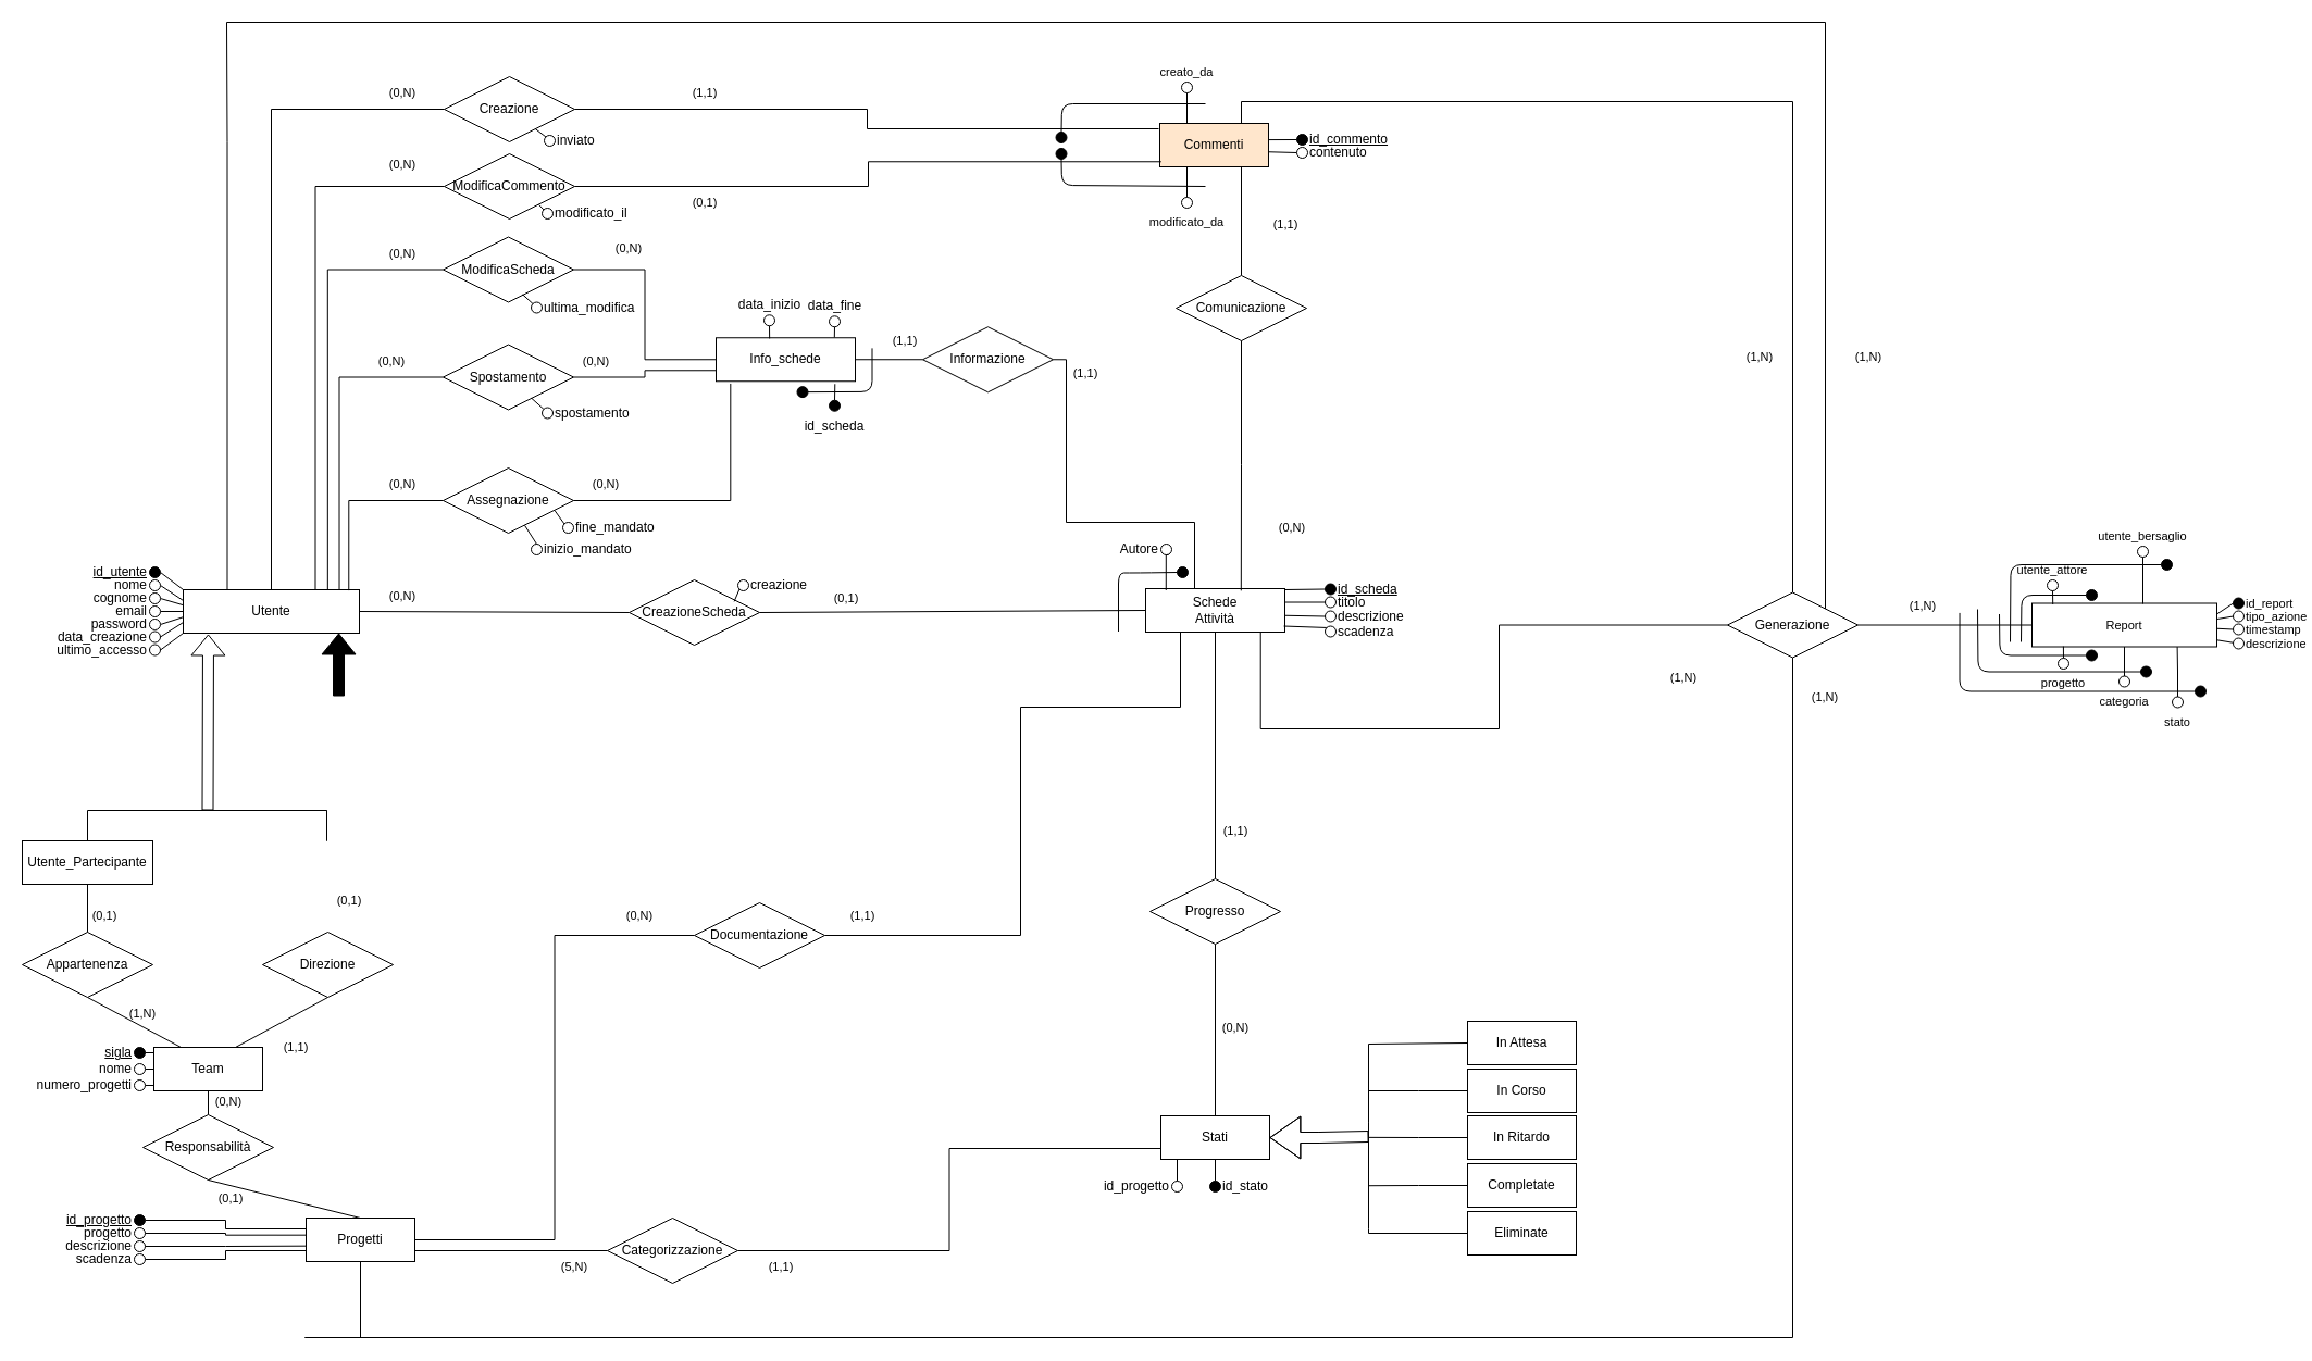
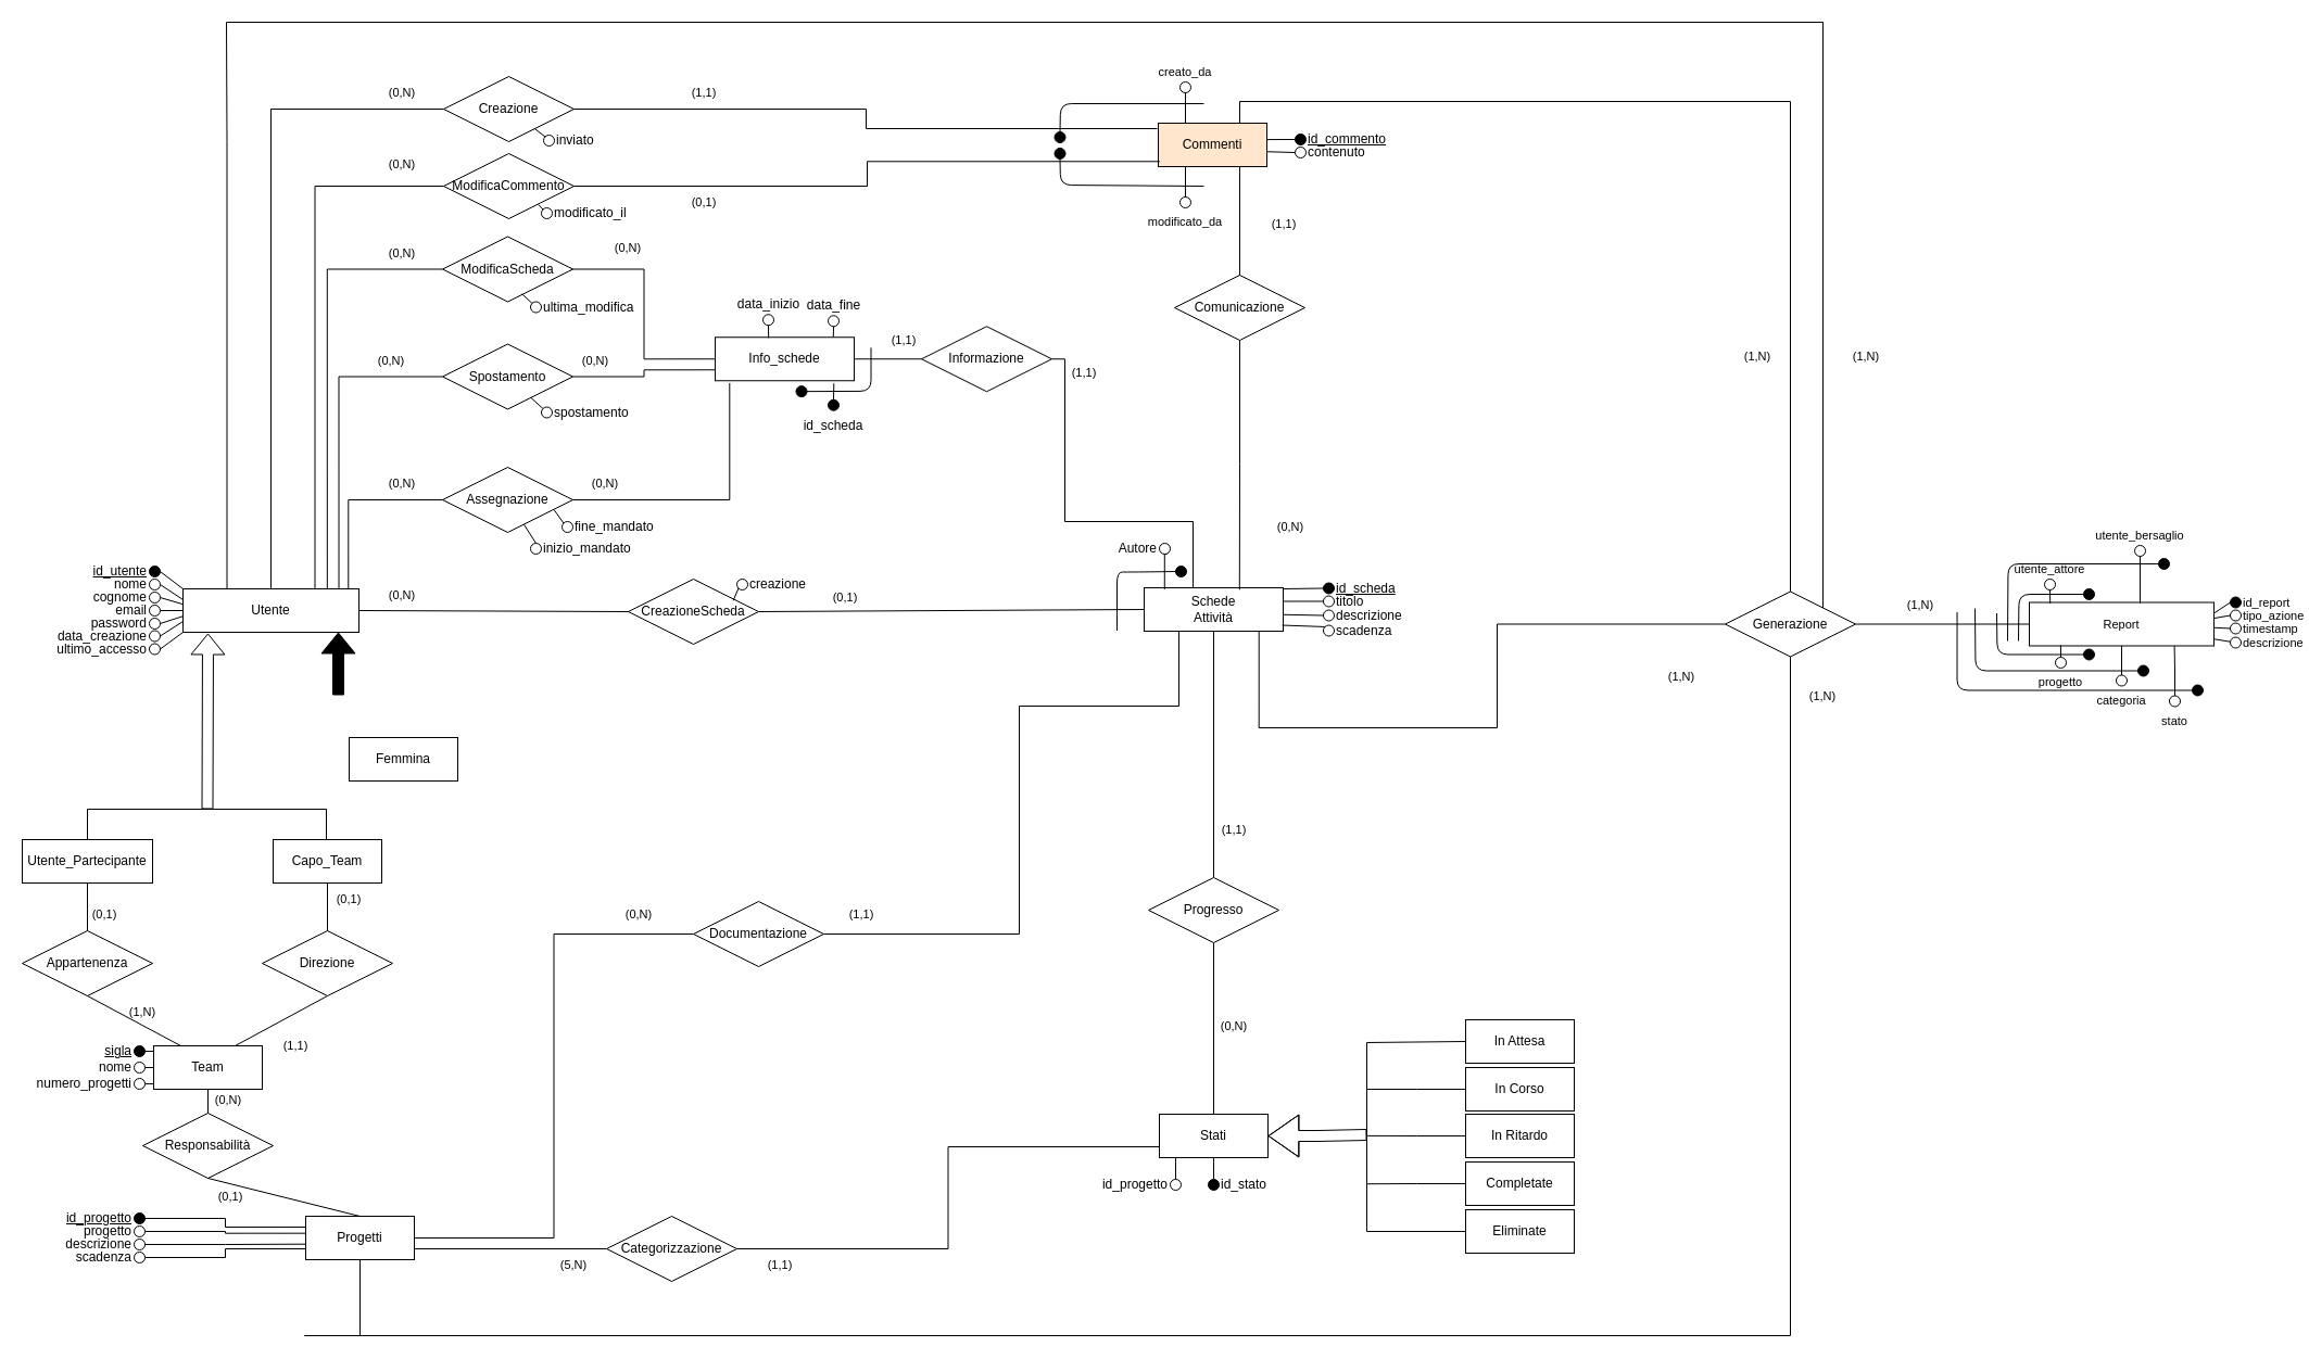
+ <mxCell id="166" value="Femmina" style="whiteSpace=wrap;html=1;align=center;" parent="1" vertex="1"><mxGeometry x="321" y="679" width="100" height="40" as="geometry" /></mxCell>
+ <mxCell id="64" value="Capo_Team" style="whiteSpace=wrap;html=1;align=center;" parent="1" vertex="1"><mxGeometry x="251" y="773" width="100" height="40" as="geometry" /></mxCell>
+ <mxCell id="49" value="" style="endArrow=none;html=1;rounded=0;exitX=0.5;exitY=0;exitDx=0;exitDy=0;entryX=0.5;entryY=1;entryDx=0;entryDy=0;" parent="1" source="47" target="64" edge="1"><mxGeometry width="50" height="50" relative="1" as="geometry"><mxPoint x="166" y="874" as="sourcePoint" /><mxPoint x="220" y="827" as="targetPoint" /></mxGeometry></mxCell>
